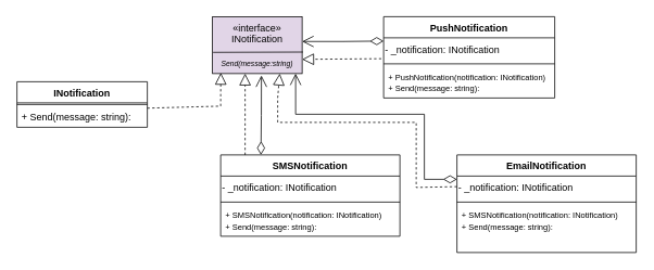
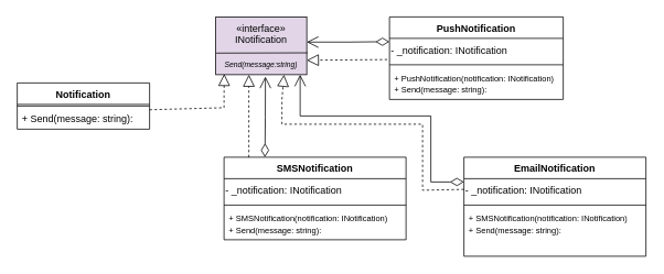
- <mxCell id="2" value="INotification" style="swimlane;fontStyle=1;align=center;verticalAlign=top;childLayout=stackLayout;horizontal=1;startSize=26;horizontalStack=0;resizeParent=1;resizeParentMax=0;resizeLast=0;collapsible=1;marginBottom=0;whiteSpace=wrap;html=1;" parent="1" vertex="1"><mxGeometry x="20" y="100" width="160" height="56" as="geometry" /></mxCell>
+ <mxCell id="2" value="Notification" style="swimlane;fontStyle=1;align=center;verticalAlign=top;childLayout=stackLayout;horizontal=1;startSize=26;horizontalStack=0;resizeParent=1;resizeParentMax=0;resizeLast=0;collapsible=1;marginBottom=0;whiteSpace=wrap;html=1;" parent="1" vertex="1"><mxGeometry x="20" y="100" width="160" height="56" as="geometry" /></mxCell>
